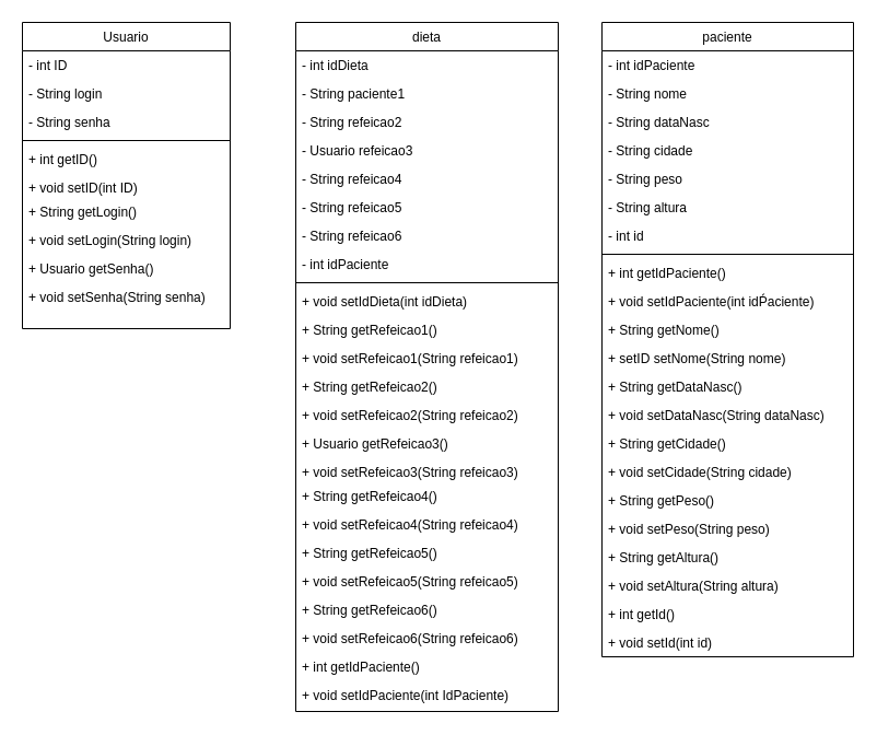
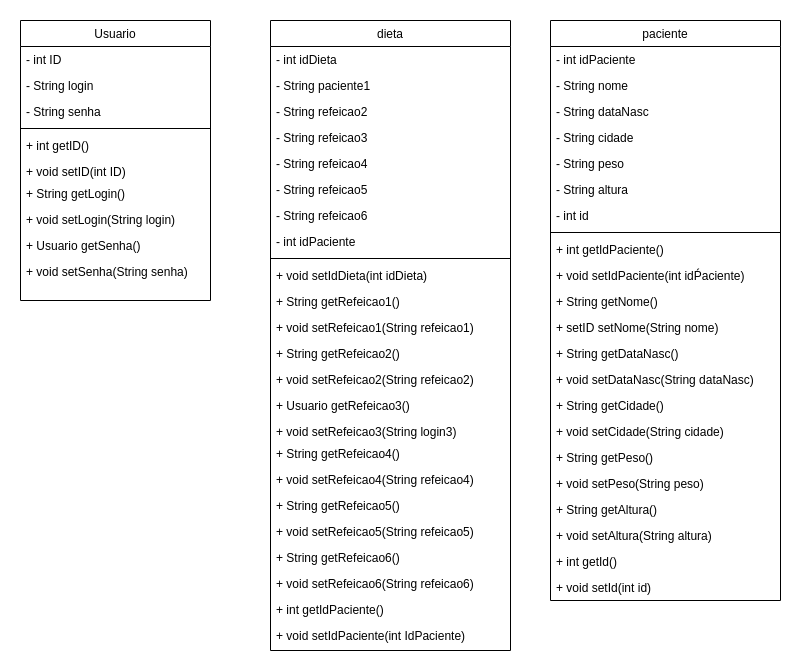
- <mxCell id="17" value="- Usuario refeicao3" style="text;align=left;verticalAlign=top;spacingLeft=4;spacingRight=4;overflow=hidden;rotatable=0;points=[[0,0.5],[1,0.5]];portConstraint=eastwest;rounded=0;shadow=0;html=0;" vertex="1" parent="13"><mxGeometry y="104" width="240" height="26" as="geometry" /></mxCell>
+ <mxCell id="17" value="- String refeicao3" style="text;align=left;verticalAlign=top;spacingLeft=4;spacingRight=4;overflow=hidden;rotatable=0;points=[[0,0.5],[1,0.5]];portConstraint=eastwest;rounded=0;shadow=0;html=0;" vertex="1" parent="13"><mxGeometry y="104" width="240" height="26" as="geometry" /></mxCell>
- <mxCell id="29" value="+ void setRefeicao3(String refeicao3)" style="text;align=left;verticalAlign=top;spacingLeft=4;spacingRight=4;overflow=hidden;rotatable=0;points=[[0,0.5],[1,0.5]];portConstraint=eastwest;" vertex="1" parent="13"><mxGeometry y="398" width="240" height="22" as="geometry" /></mxCell>
+ <mxCell id="29" value="+ void setRefeicao3(String login3)" style="text;align=left;verticalAlign=top;spacingLeft=4;spacingRight=4;overflow=hidden;rotatable=0;points=[[0,0.5],[1,0.5]];portConstraint=eastwest;" vertex="1" parent="13"><mxGeometry y="398" width="240" height="22" as="geometry" /></mxCell>
